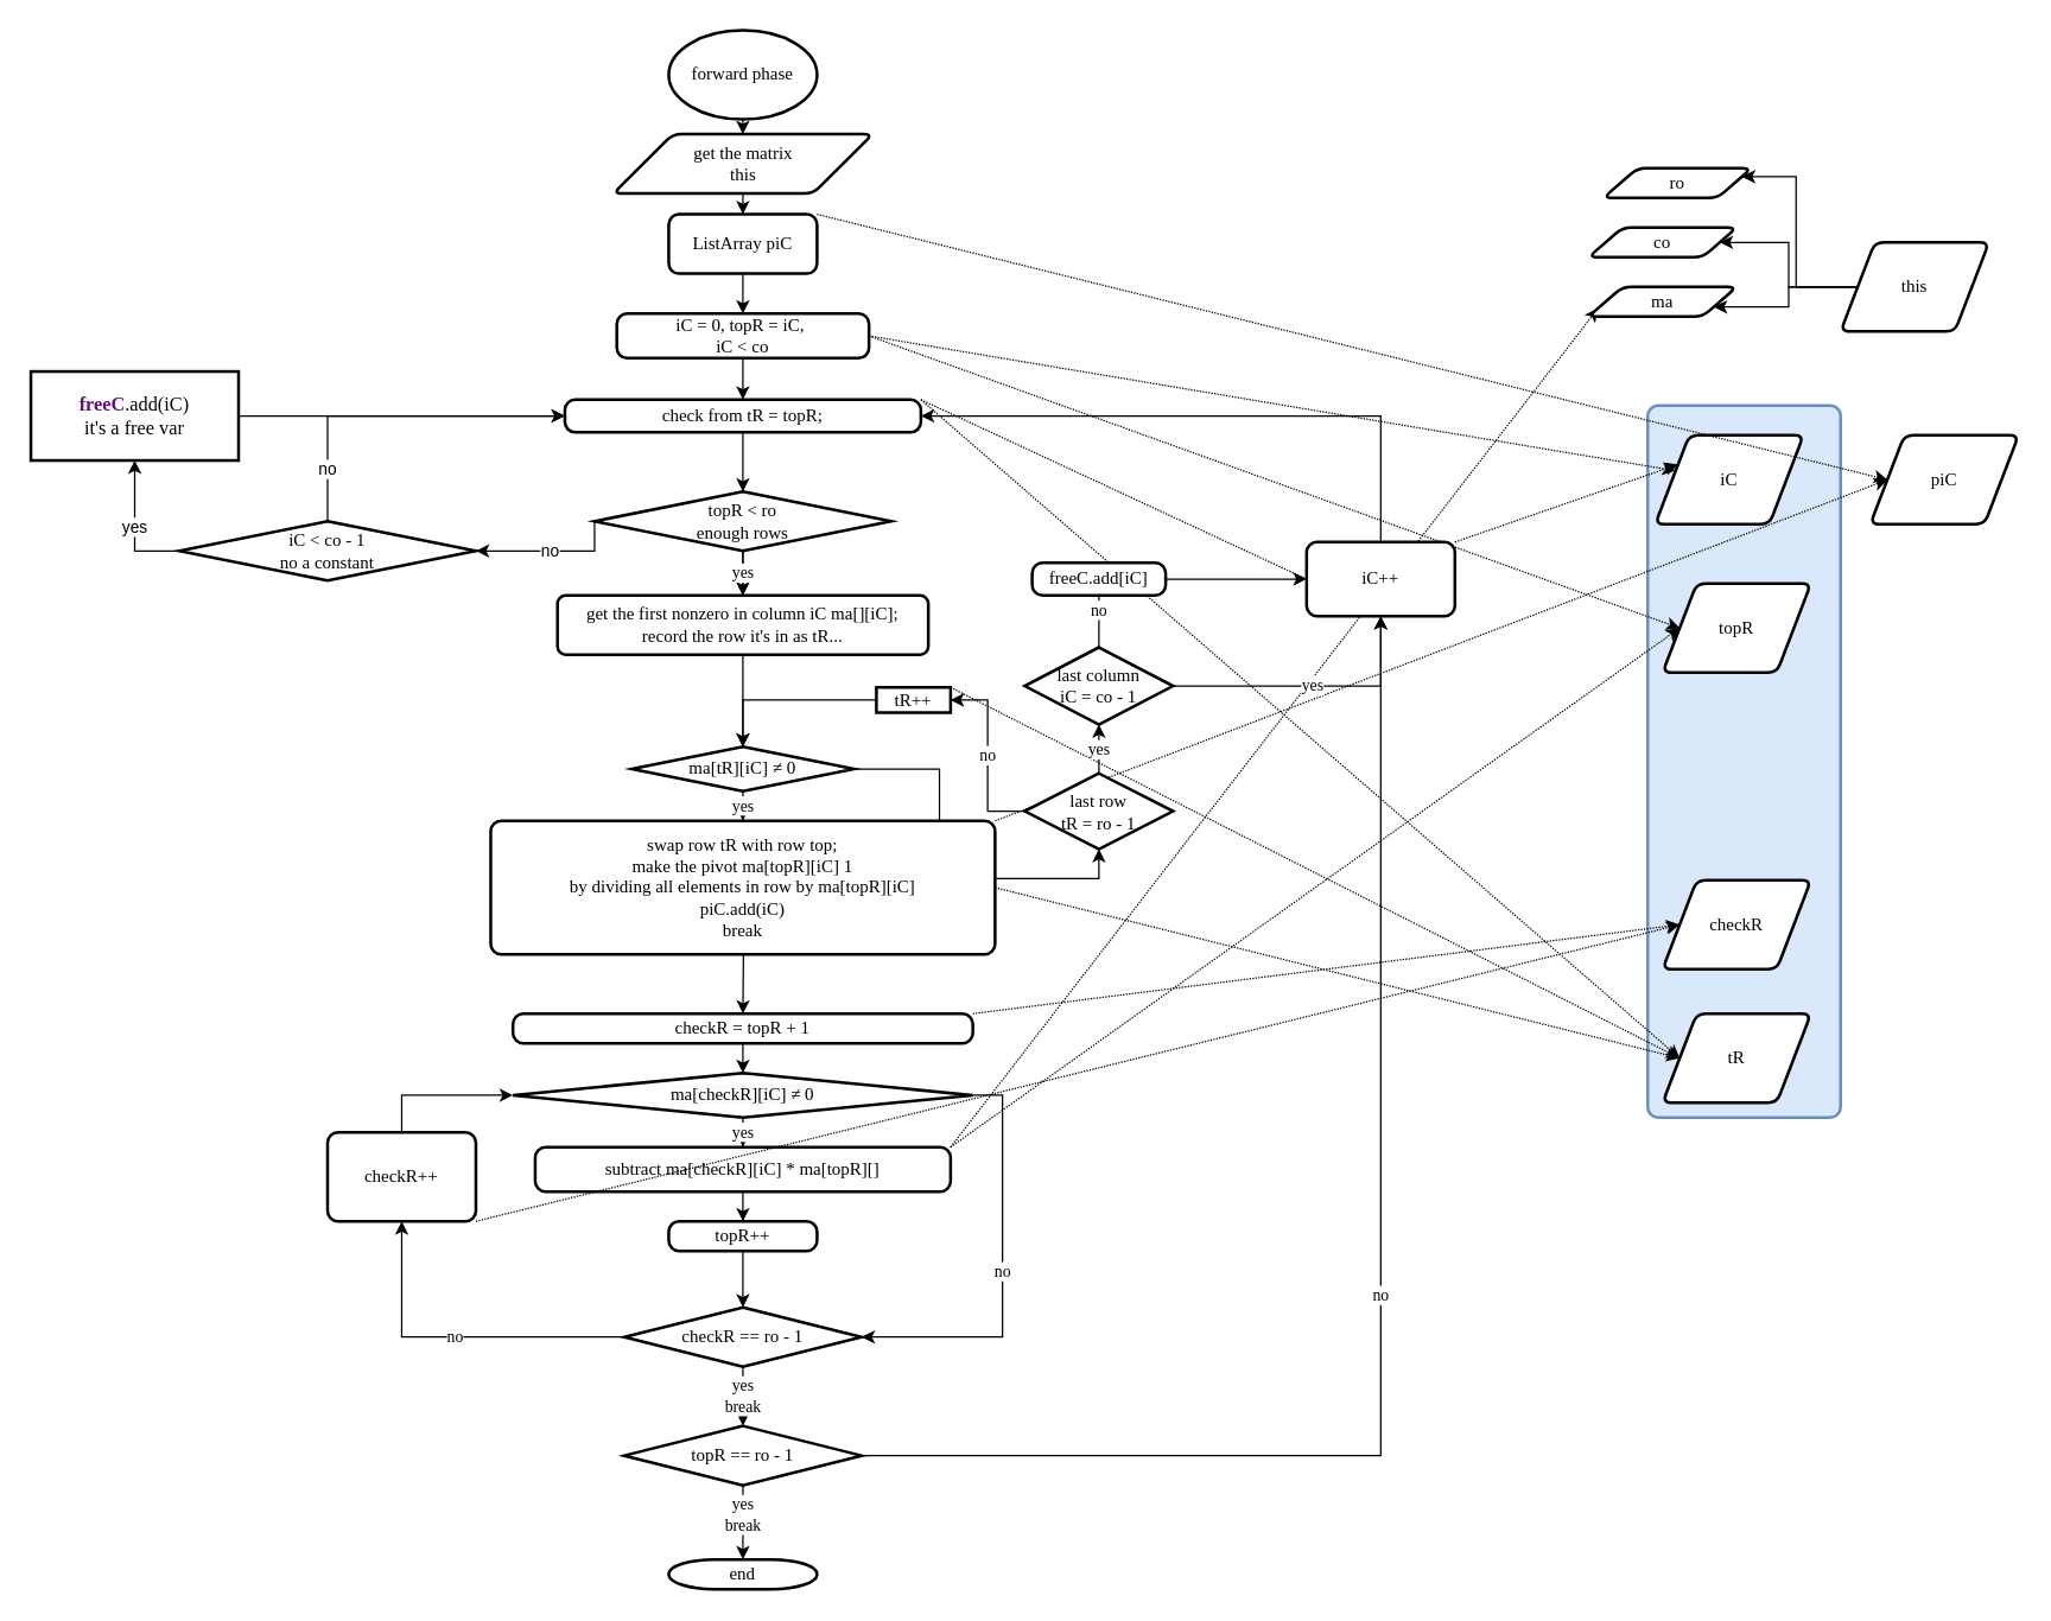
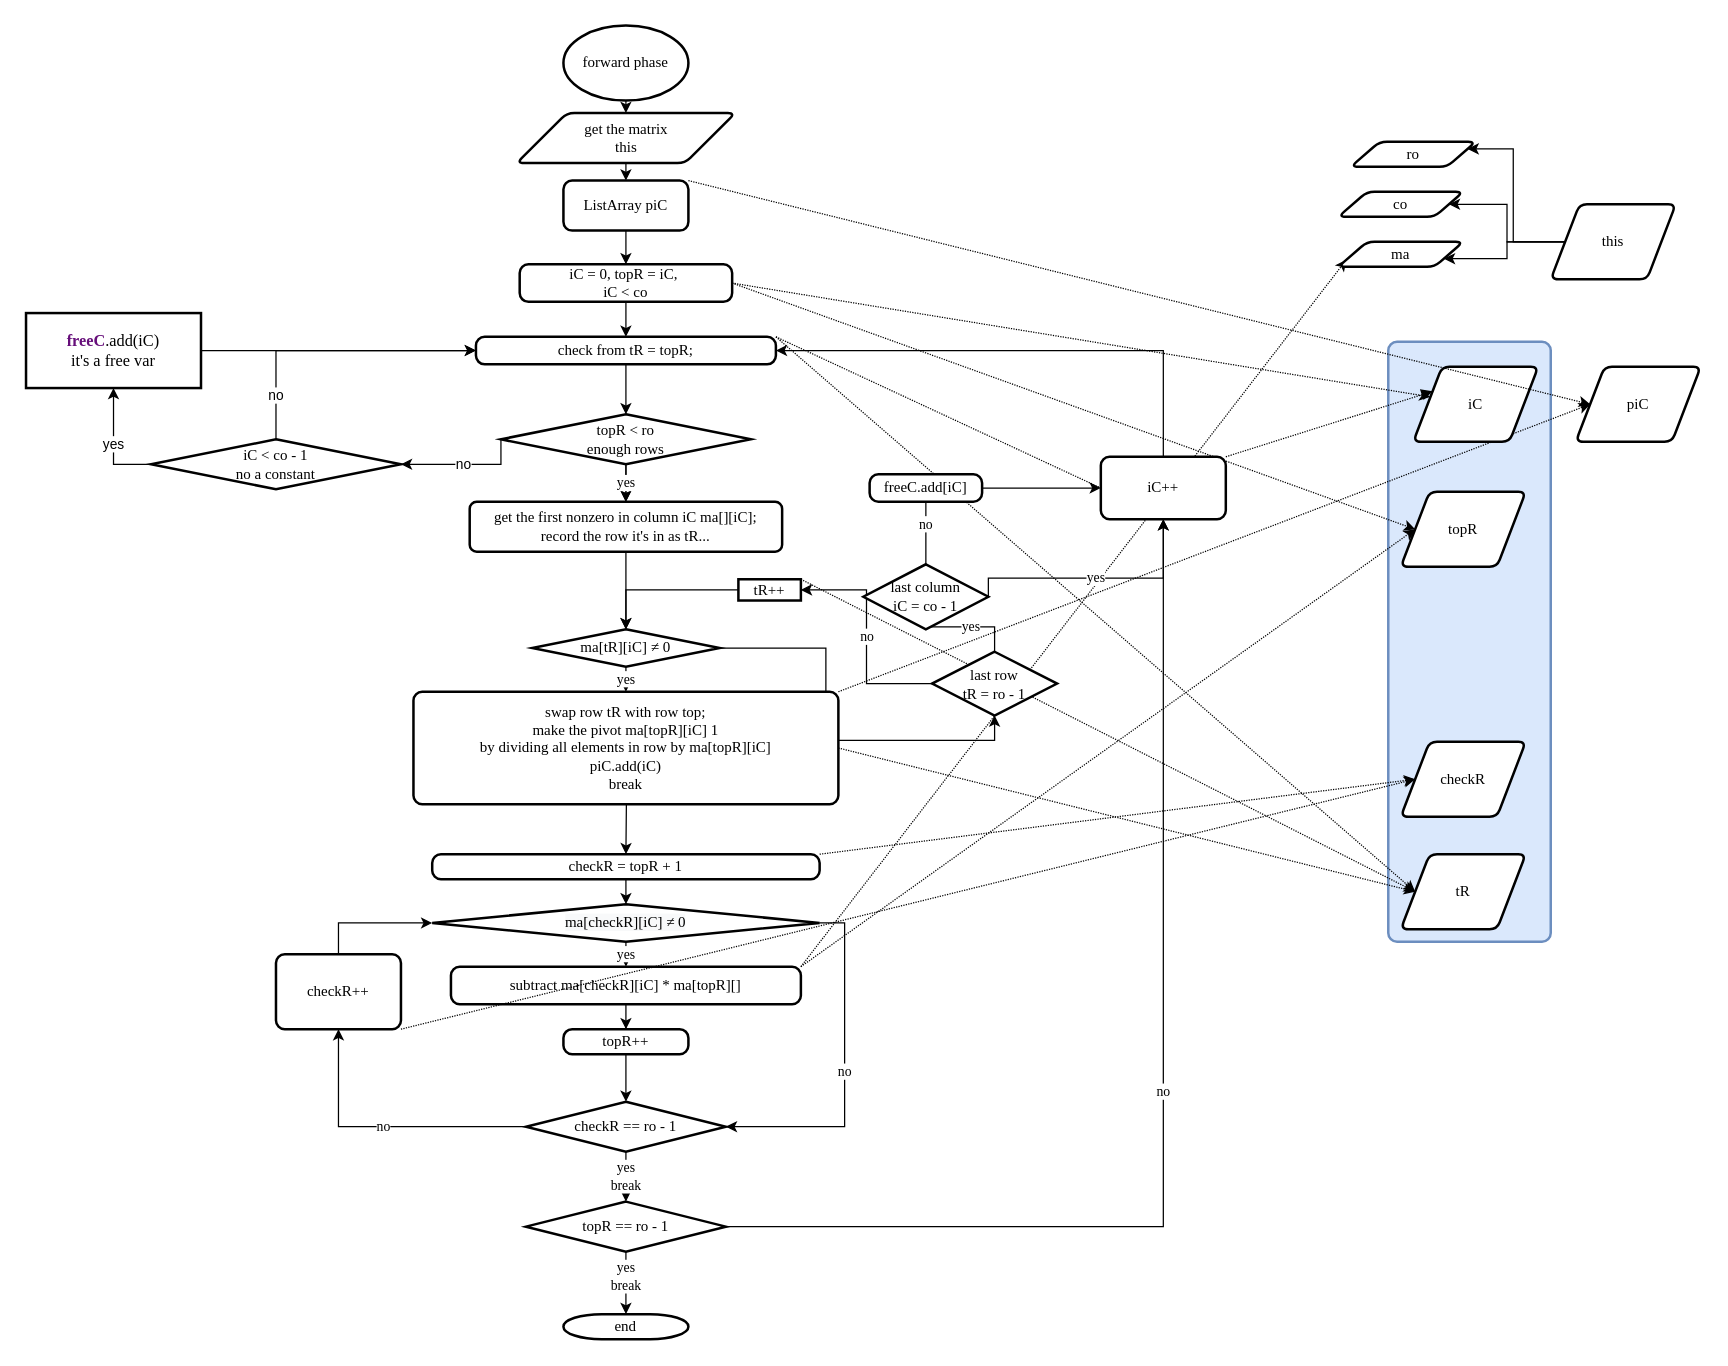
- <mxCell id="45" value="iC" style="shape=parallelogram;html=1;strokeWidth=2;perimeter=parallelogramPerimeter;whiteSpace=wrap;rounded=1;arcSize=12;size=0.23;fontFamily=jetBrain mono;" parent="1" vertex="1"><mxGeometry x="1115" y="293" width="100" height="60" as="geometry" /></mxCell>
+ <mxCell id="45" value="iC" style="shape=parallelogram;html=1;strokeWidth=2;perimeter=parallelogramPerimeter;whiteSpace=wrap;rounded=1;arcSize=12;size=0.23;fontFamily=jetBrain mono;" parent="1" vertex="1"><mxGeometry x="1130" y="293" width="100" height="60" as="geometry" /></mxCell>
- <mxCell id="84" value="last column&lt;br&gt;iC = co - 1" style="strokeWidth=2;html=1;shape=mxgraph.flowchart.decision;whiteSpace=wrap;fontFamily=jetBrain mono;" parent="1" vertex="1"><mxGeometry x="690" y="436" width="100" height="52" as="geometry" /></mxCell>
+ <mxCell id="84" value="last column&lt;br&gt;iC = co - 1" style="strokeWidth=2;html=1;shape=mxgraph.flowchart.decision;whiteSpace=wrap;fontFamily=jetBrain mono;" parent="1" vertex="1"><mxGeometry x="690" y="451" width="100" height="52" as="geometry" /></mxCell>
- <mxCell id="82" value="last row&lt;br&gt;tR = ro - 1" style="strokeWidth=2;html=1;shape=mxgraph.flowchart.decision;whiteSpace=wrap;fontFamily=jetBrain mono;" parent="1" vertex="1"><mxGeometry x="690" y="521" width="100" height="51" as="geometry" /></mxCell>
+ <mxCell id="82" value="last row&lt;br&gt;tR = ro - 1" style="strokeWidth=2;html=1;shape=mxgraph.flowchart.decision;whiteSpace=wrap;fontFamily=jetBrain mono;" parent="1" vertex="1"><mxGeometry x="745" y="521" width="100" height="51" as="geometry" /></mxCell>
